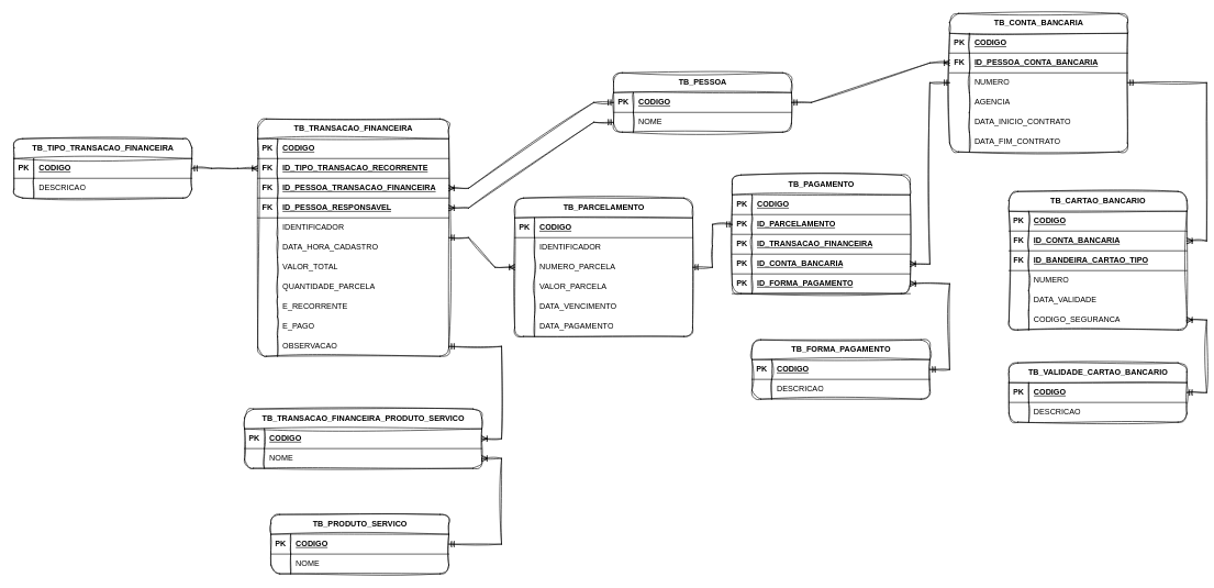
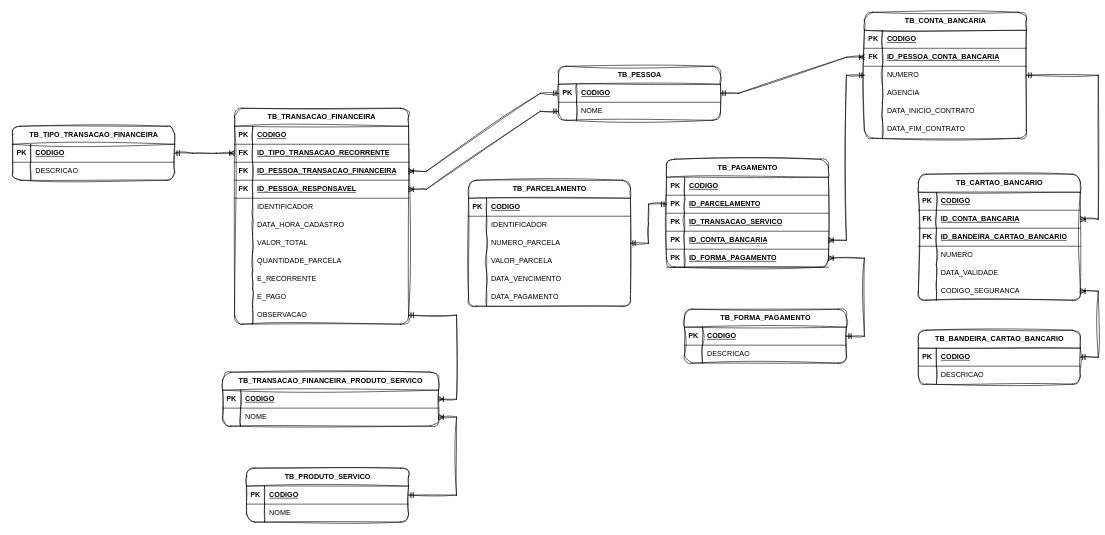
- <mxCell id="82" value="ID_TRANSACAO_FINANCEIRA" style="shape=partialRectangle;connectable=0;fillColor=none;top=0;left=0;bottom=0;right=0;align=left;spacingLeft=6;fontStyle=5;overflow=hidden;whiteSpace=wrap;html=1;fontFamily=Helvetica;" parent="80" vertex="1"><mxGeometry x="30" width="240" height="30" as="geometry"><mxRectangle width="240" height="30" as="alternateBounds" /></mxGeometry></mxCell>
+ <mxCell id="82" value="ID_TRANSACAO_SERVICO" style="shape=partialRectangle;connectable=0;fillColor=none;top=0;left=0;bottom=0;right=0;align=left;spacingLeft=6;fontStyle=5;overflow=hidden;whiteSpace=wrap;html=1;fontFamily=Helvetica;" parent="80" vertex="1"><mxGeometry x="30" width="240" height="30" as="geometry"><mxRectangle width="240" height="30" as="alternateBounds" /></mxGeometry></mxCell>
- <mxCell id="72" value="" style="edgeStyle=entityRelationEdgeStyle;fontSize=12;html=1;endArrow=ERoneToMany;startArrow=ERmandOne;rounded=0;sketch=1;curveFitting=1;jiggle=2;fontFamily=Helvetica;" parent="1" source="2" target="53" edge="1"><mxGeometry width="100" height="100" relative="1" as="geometry"><mxPoint x="230" y="415" as="sourcePoint" /><mxPoint x="760" y="335" as="targetPoint" /></mxGeometry></mxCell>
- <mxCell id="119" value="ID_BANDEIRA_CARTAO_TIPO" style="shape=partialRectangle;connectable=0;fillColor=none;top=0;left=0;bottom=0;right=0;align=left;spacingLeft=6;fontStyle=5;overflow=hidden;whiteSpace=wrap;html=1;fontFamily=Helvetica;" parent="117" vertex="1"><mxGeometry x="30" width="240" height="30" as="geometry"><mxRectangle width="240" height="30" as="alternateBounds" /></mxGeometry></mxCell>
+ <mxCell id="119" value="ID_BANDEIRA_CARTAO_BANCARIO" style="shape=partialRectangle;connectable=0;fillColor=none;top=0;left=0;bottom=0;right=0;align=left;spacingLeft=6;fontStyle=5;overflow=hidden;whiteSpace=wrap;html=1;fontFamily=Helvetica;" parent="117" vertex="1"><mxGeometry x="30" width="240" height="30" as="geometry"><mxRectangle width="240" height="30" as="alternateBounds" /></mxGeometry></mxCell>
- <mxCell id="130" value="TB_VALIDADE_CARTAO_BANCARIO" style="shape=table;startSize=30;container=1;collapsible=1;childLayout=tableLayout;fixedRows=1;rowLines=0;fontStyle=1;align=center;resizeLast=1;html=1;gradientColor=none;swimlaneFillColor=default;rounded=1;shadow=0;sketch=1;curveFitting=1;jiggle=2;fontFamily=Helvetica;" parent="1" vertex="1"><mxGeometry x="1530" y="550" width="270" height="90" as="geometry" /></mxCell>
+ <mxCell id="130" value="TB_BANDEIRA_CARTAO_BANCARIO" style="shape=table;startSize=30;container=1;collapsible=1;childLayout=tableLayout;fixedRows=1;rowLines=0;fontStyle=1;align=center;resizeLast=1;html=1;gradientColor=none;swimlaneFillColor=default;rounded=1;shadow=0;sketch=1;curveFitting=1;jiggle=2;fontFamily=Helvetica;" parent="1" vertex="1"><mxGeometry x="1530" y="550" width="270" height="90" as="geometry" /></mxCell>
